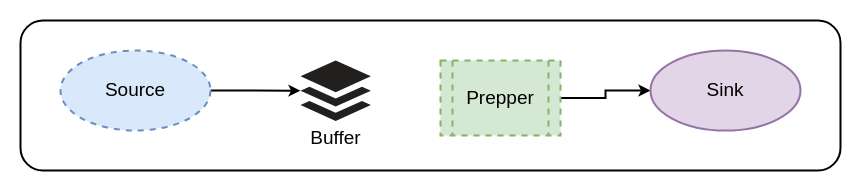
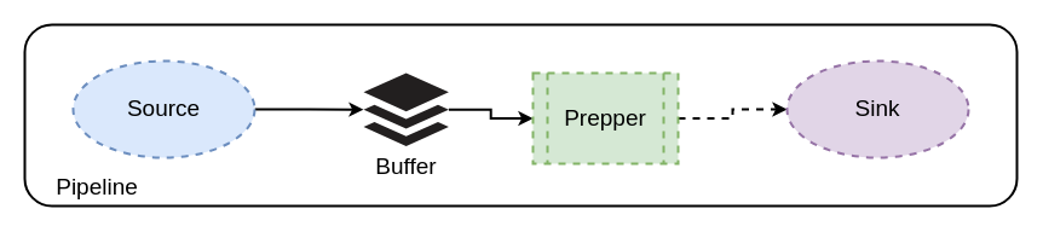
+ <mxCell id="5" style="edgeStyle=orthogonalEdgeStyle;rounded=0;orthogonalLoop=1;jettySize=auto;html=1;entryX=0;entryY=0.5;entryDx=0;entryDy=0;fontSize=19;strokeWidth=2;" edge="1" parent="1" source="6" target="8"><mxGeometry relative="1" as="geometry" /></mxCell>
- <mxCell id="9" value="Sink" style="ellipse;whiteSpace=wrap;html=1;fontSize=19;strokeWidth=2;fillColor=#e1d5e7;strokeColor=#9673a6;" vertex="1" parent="1"><mxGeometry x="650" y="50" width="150" height="80" as="geometry" /></mxCell>
+ <mxCell id="9" value="Sink" style="ellipse;whiteSpace=wrap;html=1;fontSize=19;strokeWidth=2;fillColor=#e1d5e7;strokeColor=#9673a6;dashed=1;" vertex="1" parent="1"><mxGeometry x="650" y="50" width="150" height="80" as="geometry" /></mxCell>
- <mxCell id="7" style="edgeStyle=orthogonalEdgeStyle;rounded=0;orthogonalLoop=1;jettySize=auto;html=1;entryX=0;entryY=0.5;entryDx=0;entryDy=0;fontSize=19;strokeWidth=2;" edge="1" parent="1" source="8" target="9"><mxGeometry relative="1" as="geometry" /></mxCell>
+ <mxCell id="7" style="edgeStyle=orthogonalEdgeStyle;rounded=0;orthogonalLoop=1;jettySize=auto;html=1;entryX=0;entryY=0.5;entryDx=0;entryDy=0;fontSize=19;strokeWidth=2;dashed=1;" edge="1" parent="1" source="8" target="9"><mxGeometry relative="1" as="geometry" /></mxCell>
+ <mxCell id="10" value="Pipeline" style="text;html=1;strokeColor=none;fillColor=none;align=center;verticalAlign=middle;whiteSpace=wrap;rounded=0;dashed=1;fontSize=19;" vertex="1" parent="1"><mxGeometry x="50" y="140" width="60" height="30" as="geometry" /></mxCell>
